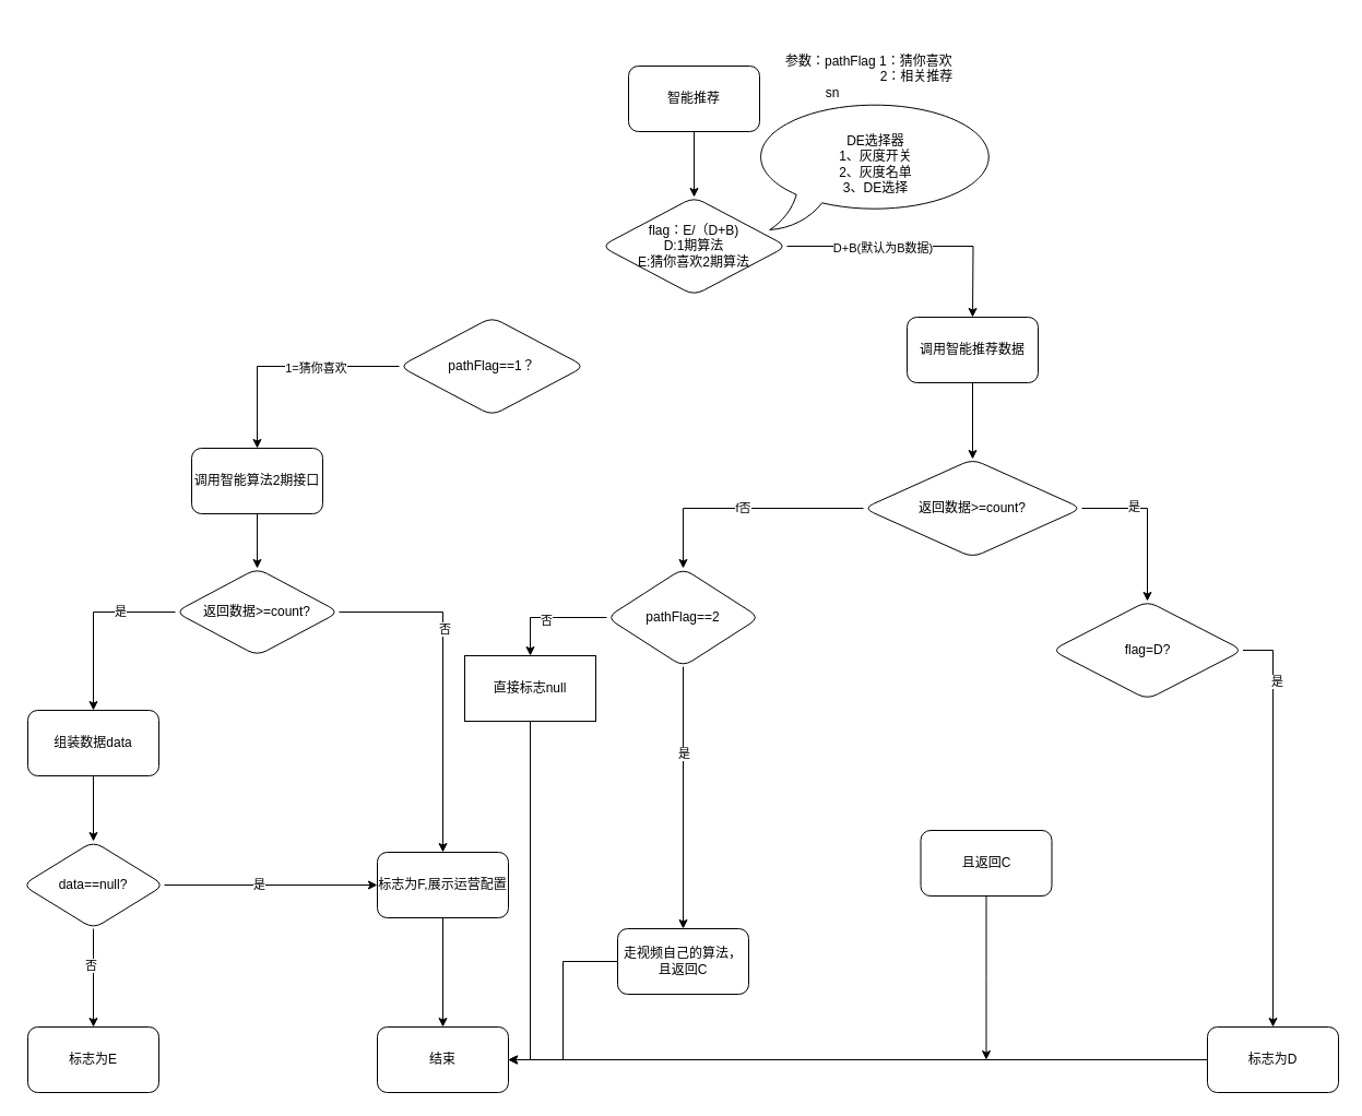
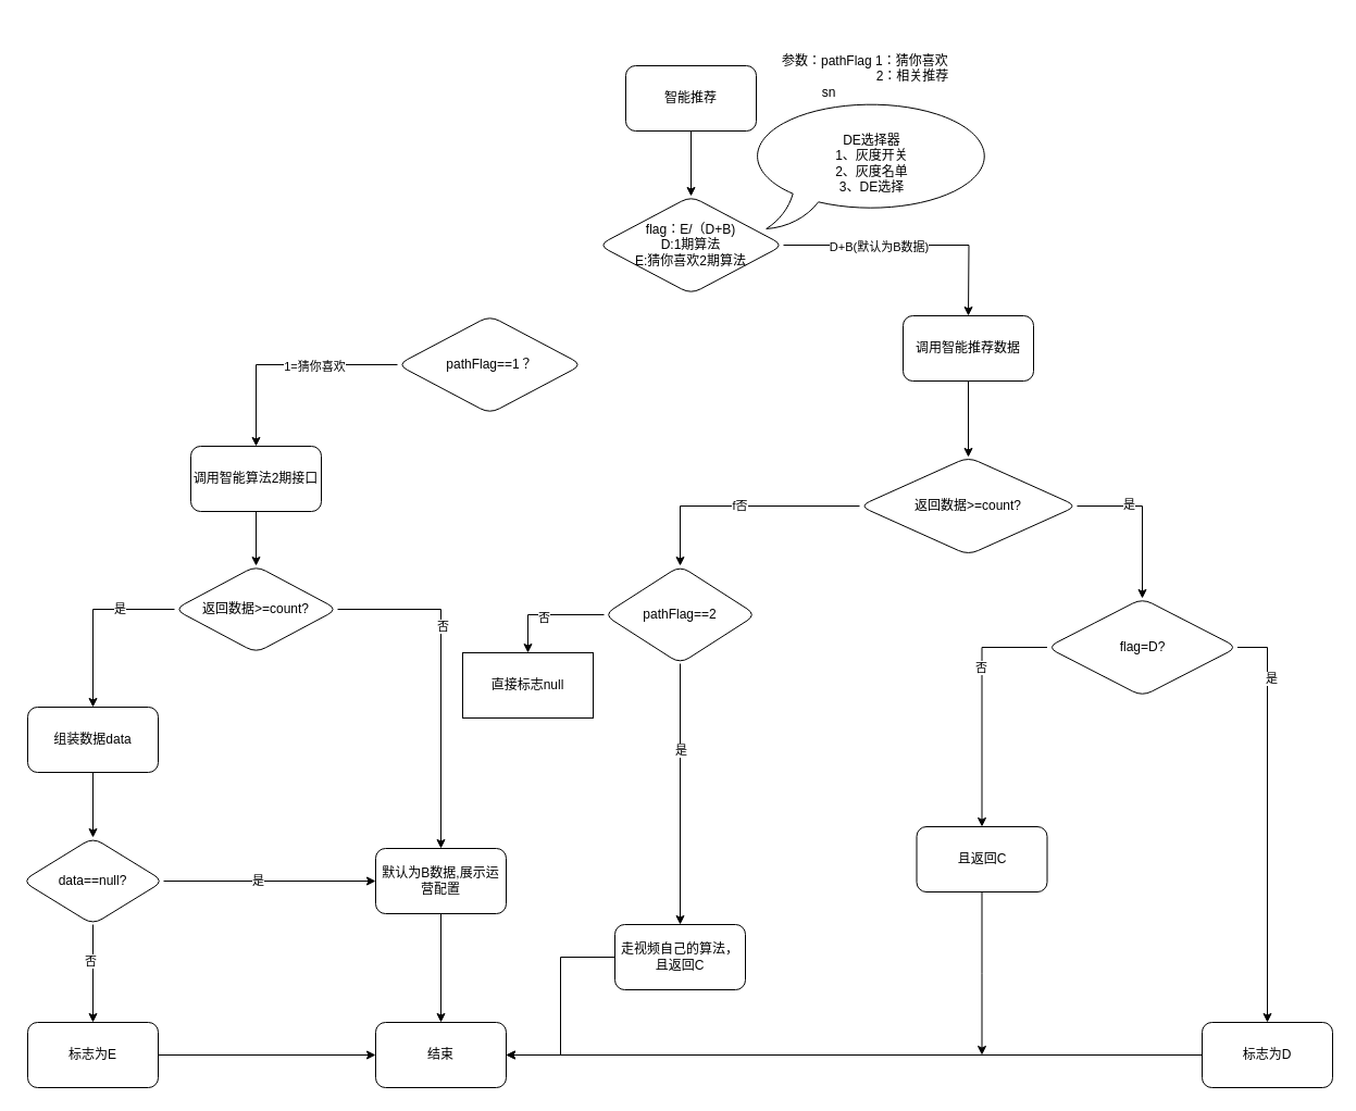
+ <mxCell id="48" value="" style="edgeStyle=orthogonalEdgeStyle;rounded=0;orthogonalLoop=1;jettySize=auto;html=1;exitX=0;exitY=0.5;exitDx=0;exitDy=0;" edge="1" parent="1" source="50" target="52"><mxGeometry relative="1" as="geometry" /></mxCell>
+ <mxCell id="49" value="否" style="edgeLabel;html=1;align=center;verticalAlign=middle;resizable=0;points=[];" vertex="1" connectable="0" parent="48"><mxGeometry x="-0.307" y="-1" relative="1" as="geometry"><mxPoint as="offset" /></mxGeometry></mxCell>
- <mxCell id="22" value="标志为F,展示运营配置" style="whiteSpace=wrap;html=1;rounded=1;" vertex="1" parent="1"><mxGeometry x="345" y="780" width="120" height="60" as="geometry" /></mxCell>
+ <mxCell id="22" value="默认为B数据,展示运营配置" style="whiteSpace=wrap;html=1;rounded=1;" vertex="1" parent="1"><mxGeometry x="345" y="780" width="120" height="60" as="geometry" /></mxCell>
- <mxCell id="53" style="edgeStyle=orthogonalEdgeStyle;rounded=0;orthogonalLoop=1;jettySize=auto;html=1;entryX=1;entryY=0.5;entryDx=0;entryDy=0;" edge="1" parent="1" source="54" target="30"><mxGeometry relative="1" as="geometry" /></mxCell>
+ <mxCell id="28" style="edgeStyle=orthogonalEdgeStyle;rounded=0;orthogonalLoop=1;jettySize=auto;html=1;" edge="1" parent="1" source="29" target="30"><mxGeometry relative="1" as="geometry" /></mxCell>
